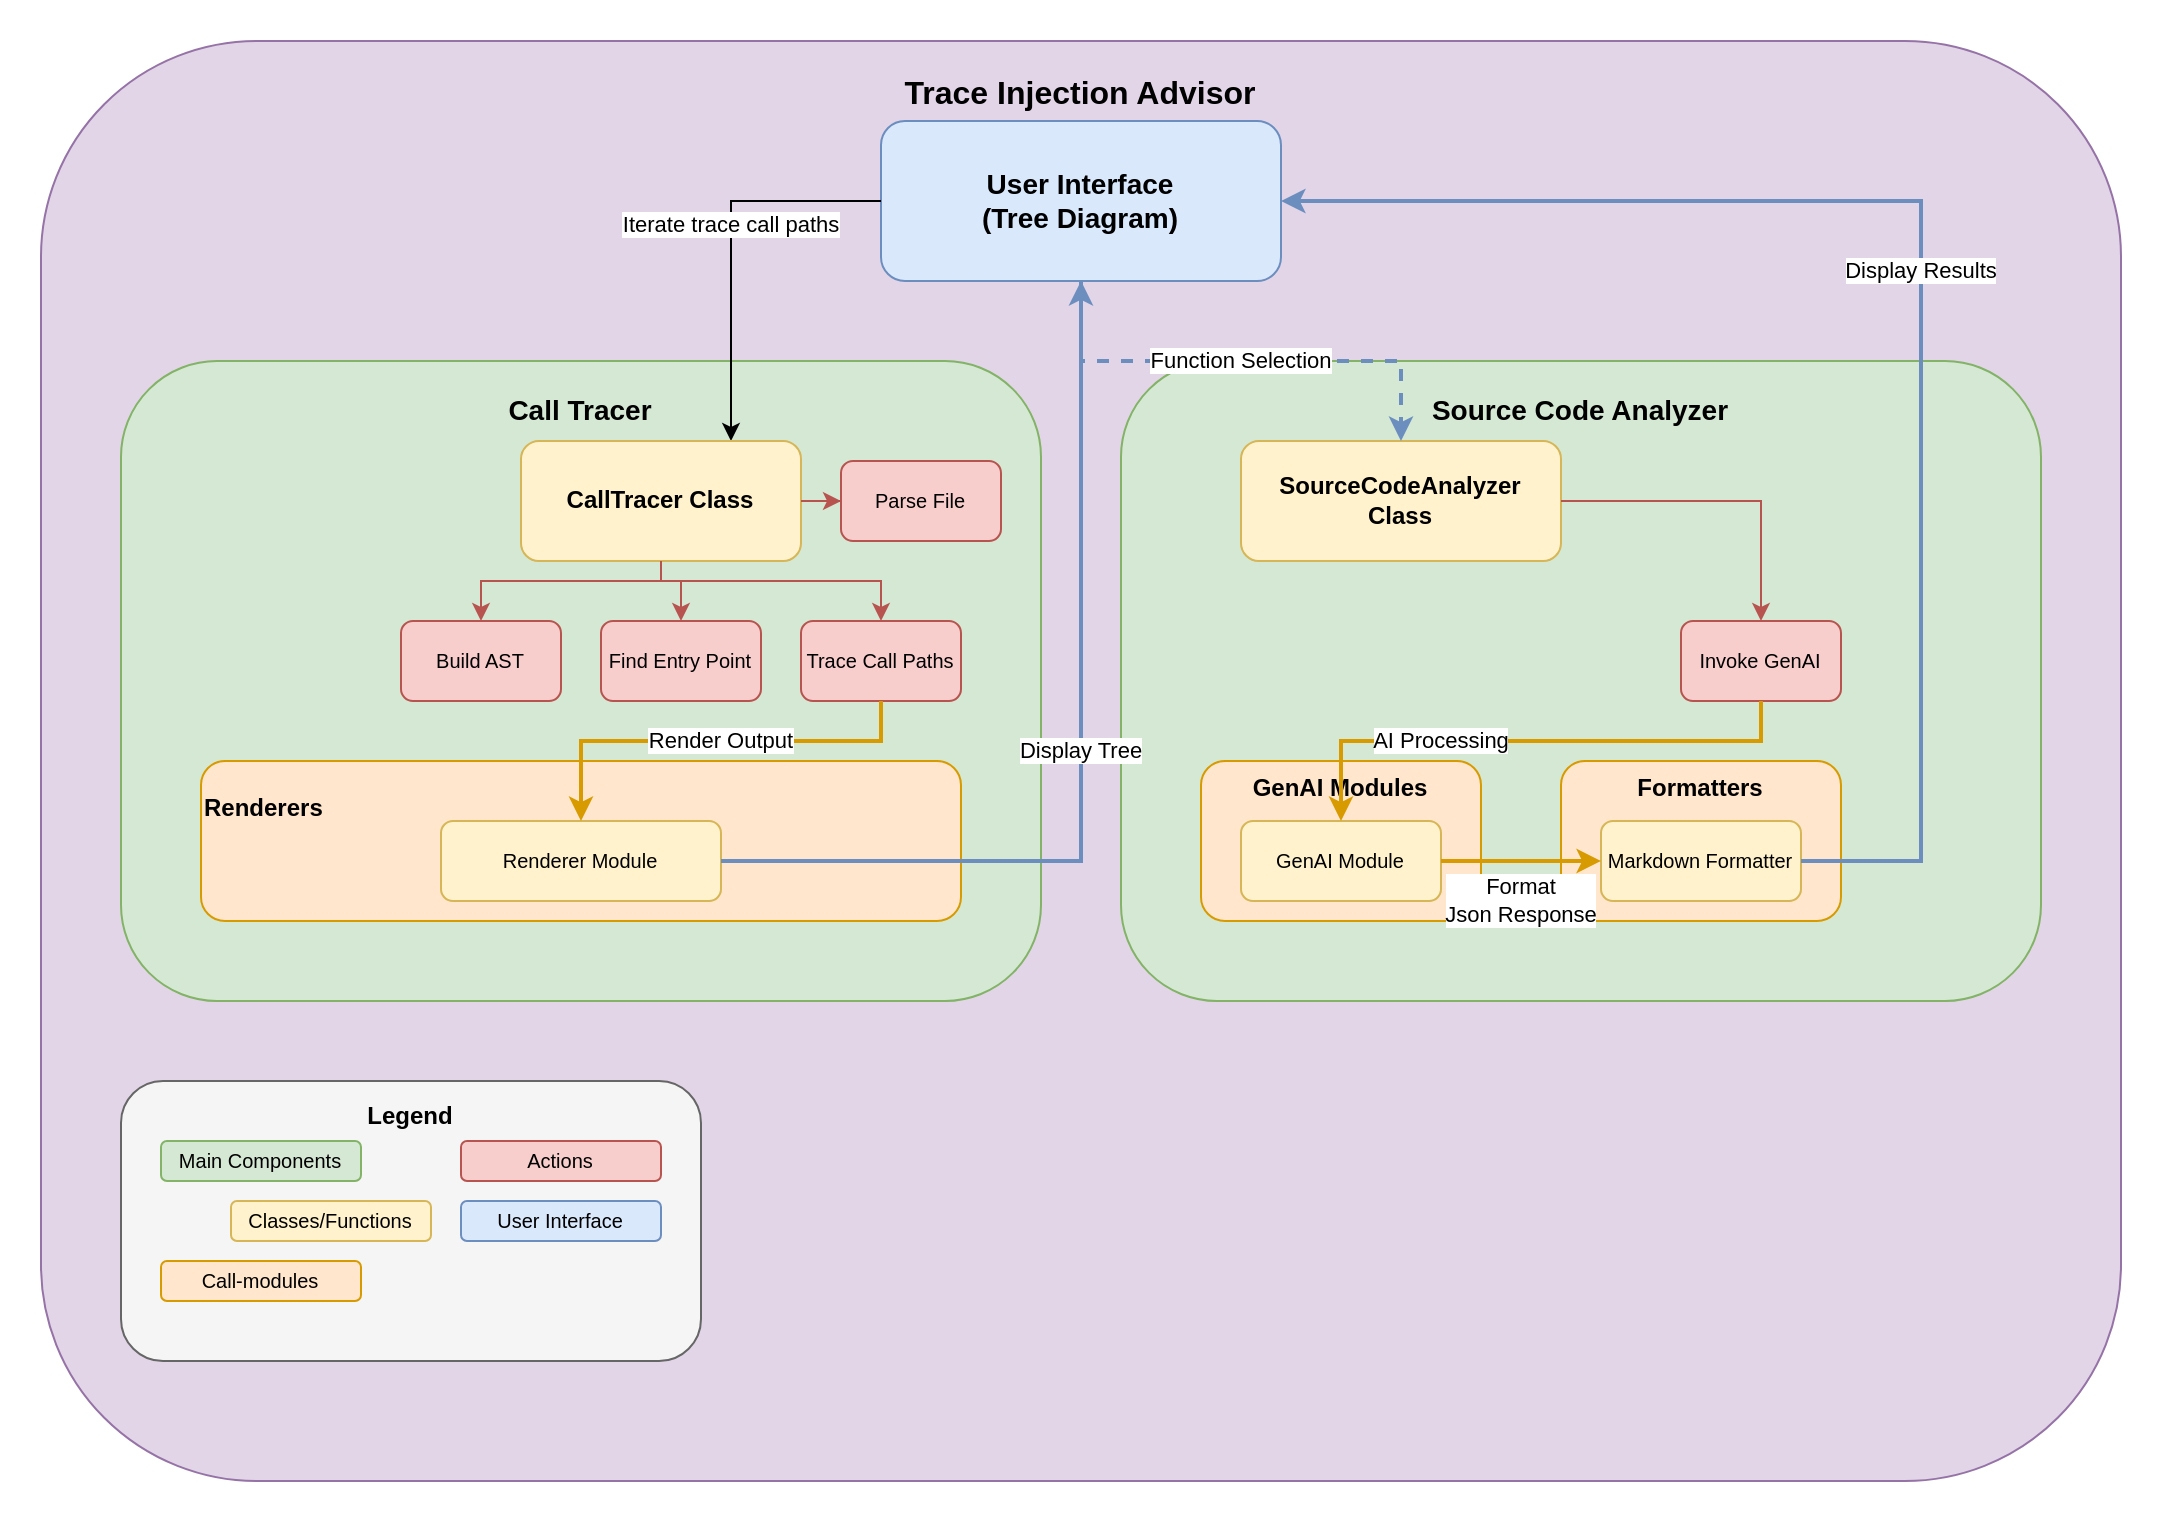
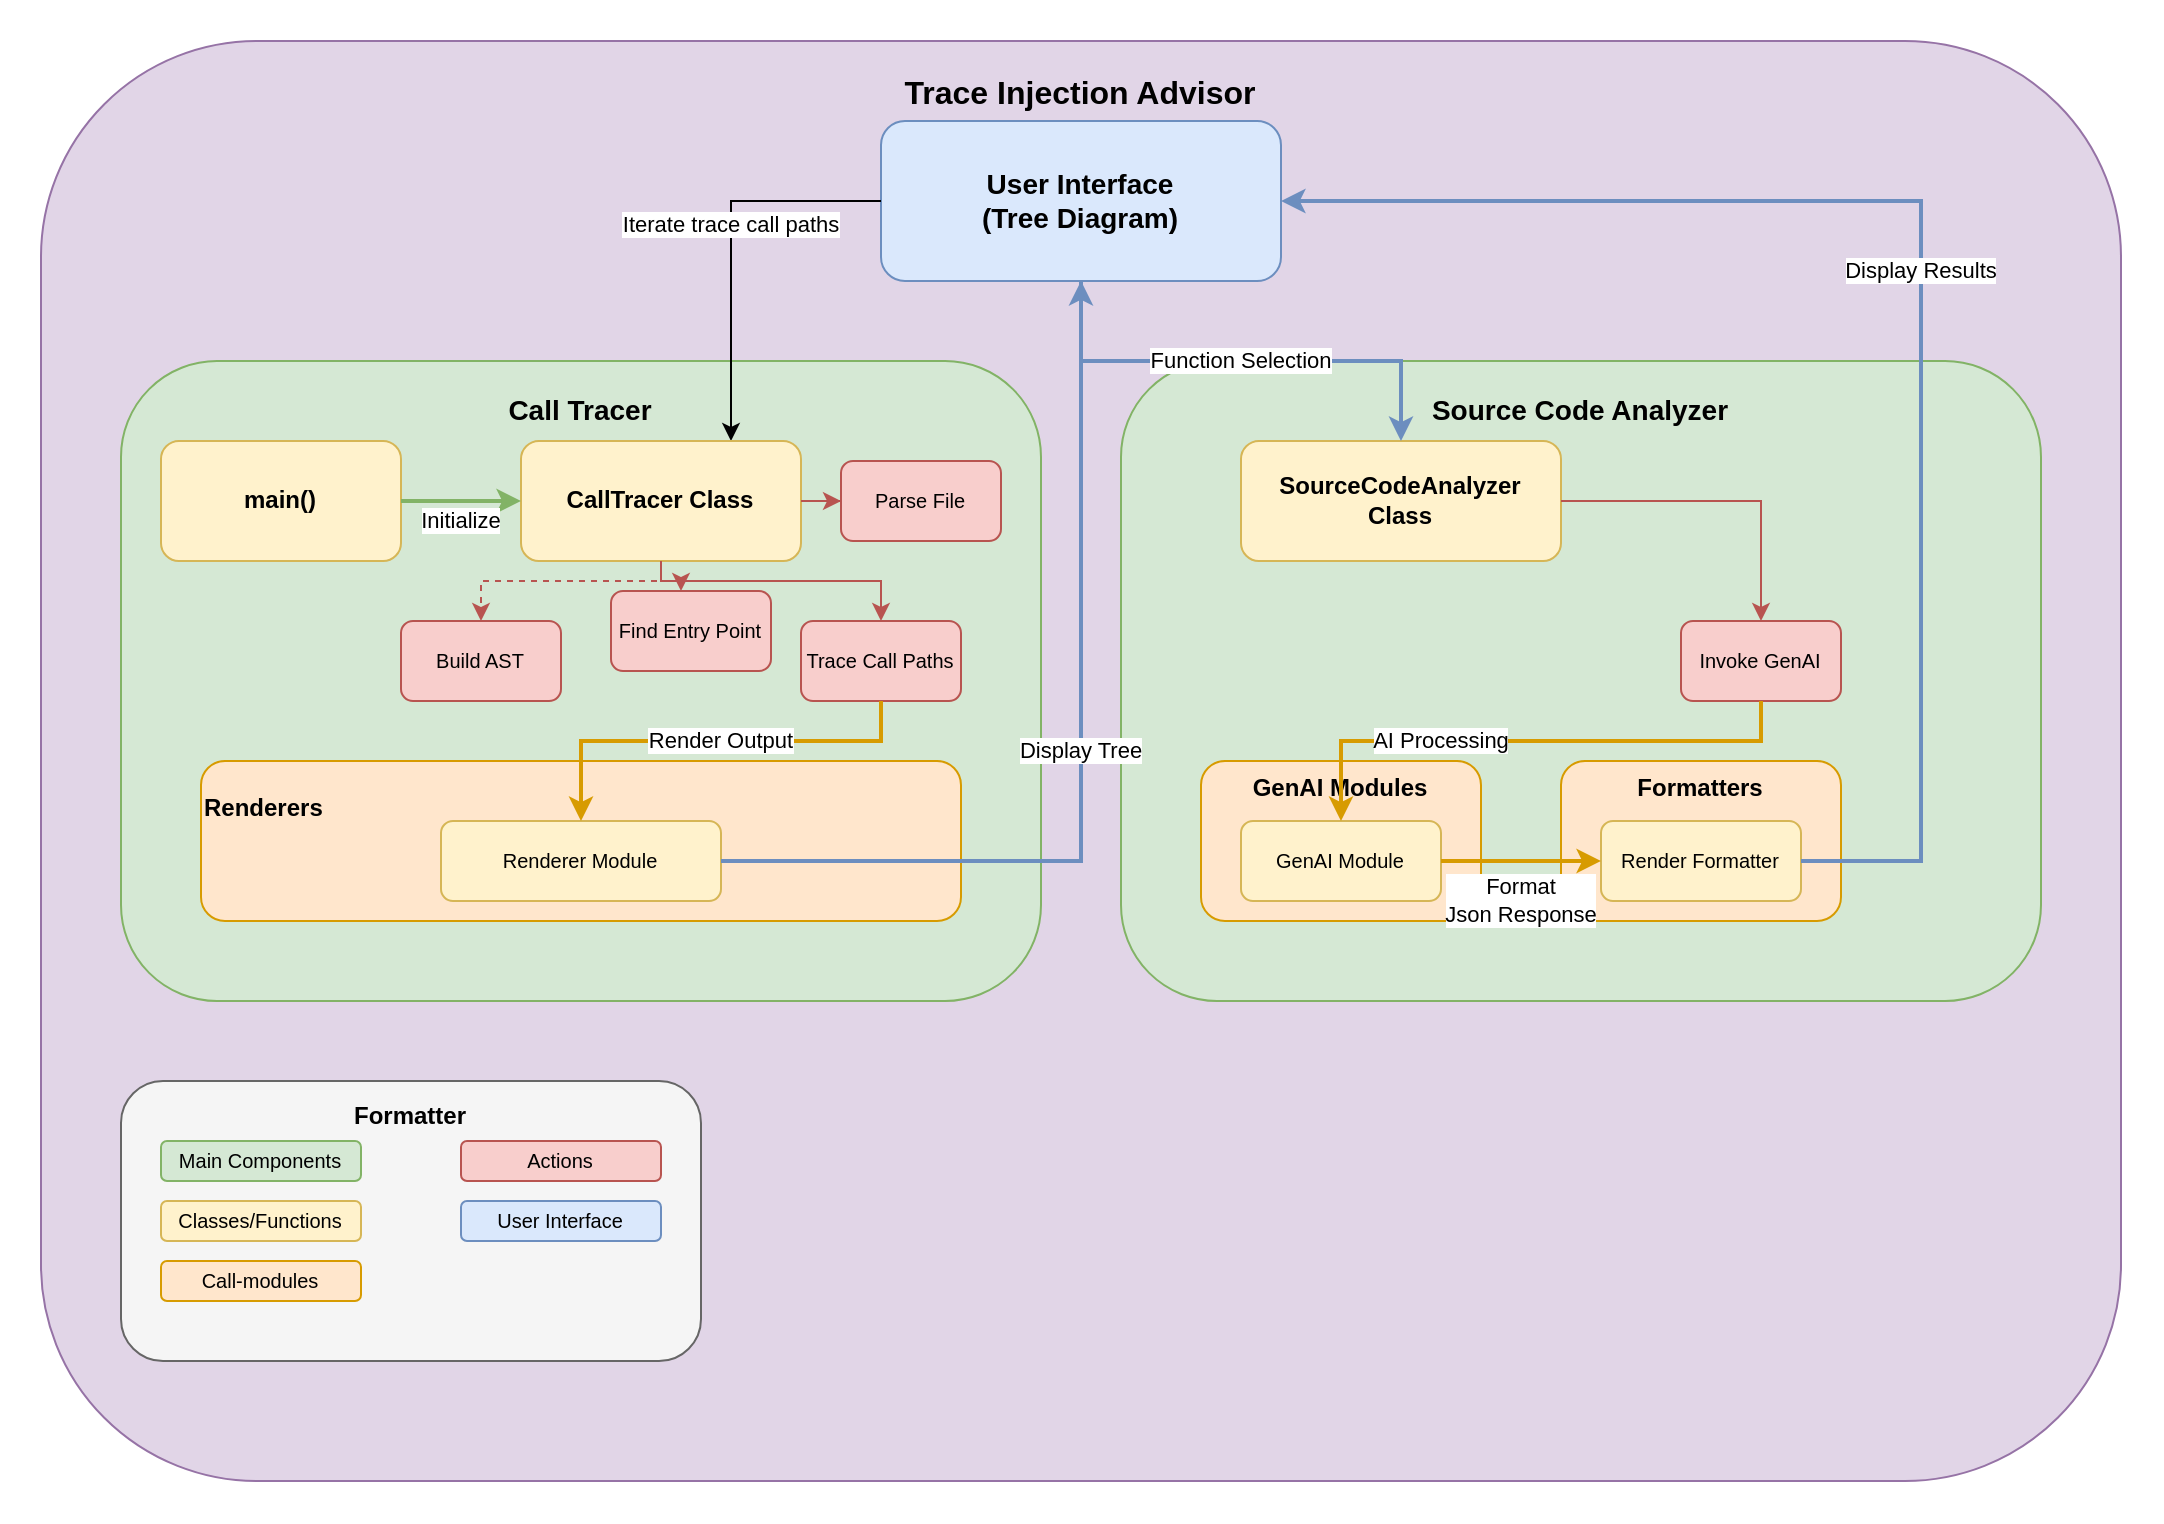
- <mxCell id="29" value="Function Selection" style="edgeStyle=orthogonalEdgeStyle;rounded=0;orthogonalLoop=1;jettySize=auto;html=1;strokeColor=#6c8ebf;strokeWidth=2;dashed=1;" parent="1" source="3" target="16" edge="1"><mxGeometry relative="1" as="geometry" /></mxCell>
+ <mxCell id="29" value="Function Selection" style="edgeStyle=orthogonalEdgeStyle;rounded=0;orthogonalLoop=1;jettySize=auto;html=1;strokeColor=#6c8ebf;strokeWidth=2;" parent="1" source="3" target="16" edge="1"><mxGeometry relative="1" as="geometry" /></mxCell>
+ <mxCell id="7" value="main()" style="rounded=1;whiteSpace=wrap;html=1;fillColor=#fff2cc;strokeColor=#d6b656;fontSize=12;fontStyle=1;" parent="1" vertex="1"><mxGeometry x="80" y="220" width="120" height="60" as="geometry" /></mxCell>
+ <mxCell id="22" value="Initialize" style="edgeStyle=orthogonalEdgeStyle;rounded=0;orthogonalLoop=1;jettySize=auto;html=1;strokeColor=#82b366;strokeWidth=2;" parent="1" source="7" target="8" edge="1"><mxGeometry y="-10" relative="1" as="geometry"><mxPoint as="offset" /></mxGeometry></mxCell>
- <mxCell id="24" value="" style="edgeStyle=orthogonalEdgeStyle;rounded=0;orthogonalLoop=1;jettySize=auto;html=1;strokeColor=#b85450;strokeWidth=1;" parent="1" source="8" target="10" edge="1"><mxGeometry relative="1" as="geometry"><Array as="points"><mxPoint x="330" y="290" /><mxPoint x="240" y="290" /></Array></mxGeometry></mxCell>
+ <mxCell id="24" value="" style="edgeStyle=orthogonalEdgeStyle;rounded=0;orthogonalLoop=1;jettySize=auto;html=1;strokeColor=#b85450;strokeWidth=1;dashed=1;" parent="1" source="8" target="10" edge="1"><mxGeometry relative="1" as="geometry"><Array as="points"><mxPoint x="330" y="290" /><mxPoint x="240" y="290" /></Array></mxGeometry></mxCell>
- <mxCell id="11" value="Find Entry Point" style="rounded=1;whiteSpace=wrap;html=1;fillColor=#f8cecc;strokeColor=#b85450;fontSize=10;" parent="1" vertex="1"><mxGeometry x="300" y="310" width="80" height="40" as="geometry" /></mxCell>
+ <mxCell id="11" value="Find Entry Point" style="rounded=1;whiteSpace=wrap;html=1;fillColor=#f8cecc;strokeColor=#b85450;fontSize=10;" parent="1" vertex="1"><mxGeometry x="305" y="295" width="80" height="40" as="geometry" /></mxCell>
- <mxCell id="21" value="Markdown Formatter" style="rounded=1;whiteSpace=wrap;html=1;fillColor=#fff2cc;strokeColor=#d6b656;fontSize=10;" parent="1" vertex="1"><mxGeometry x="800" y="410" width="100" height="40" as="geometry" /></mxCell>
+ <mxCell id="21" value="Render Formatter" style="rounded=1;whiteSpace=wrap;html=1;fillColor=#fff2cc;strokeColor=#d6b656;fontSize=10;" parent="1" vertex="1"><mxGeometry x="800" y="410" width="100" height="40" as="geometry" /></mxCell>
- <mxCell id="34" value="Legend" style="rounded=1;whiteSpace=wrap;html=1;fillColor=#f5f5f5;strokeColor=#666666;fontSize=12;fontStyle=1;verticalAlign=top;spacingTop=4;" parent="1" vertex="1"><mxGeometry x="60" y="540" width="290" height="140" as="geometry" /></mxCell>
+ <mxCell id="34" value="Formatter" style="rounded=1;whiteSpace=wrap;html=1;fillColor=#f5f5f5;strokeColor=#666666;fontSize=12;fontStyle=1;verticalAlign=top;spacingTop=4;" parent="1" vertex="1"><mxGeometry x="60" y="540" width="290" height="140" as="geometry" /></mxCell>
- <mxCell id="36" value="Classes/Functions" style="rounded=1;whiteSpace=wrap;html=1;fillColor=#fff2cc;strokeColor=#d6b656;fontSize=10;" parent="1" vertex="1"><mxGeometry x="115" y="600" width="100" height="20" as="geometry" /></mxCell>
+ <mxCell id="36" value="Classes/Functions" style="rounded=1;whiteSpace=wrap;html=1;fillColor=#fff2cc;strokeColor=#d6b656;fontSize=10;" parent="1" vertex="1"><mxGeometry x="80" y="600" width="100" height="20" as="geometry" /></mxCell>
